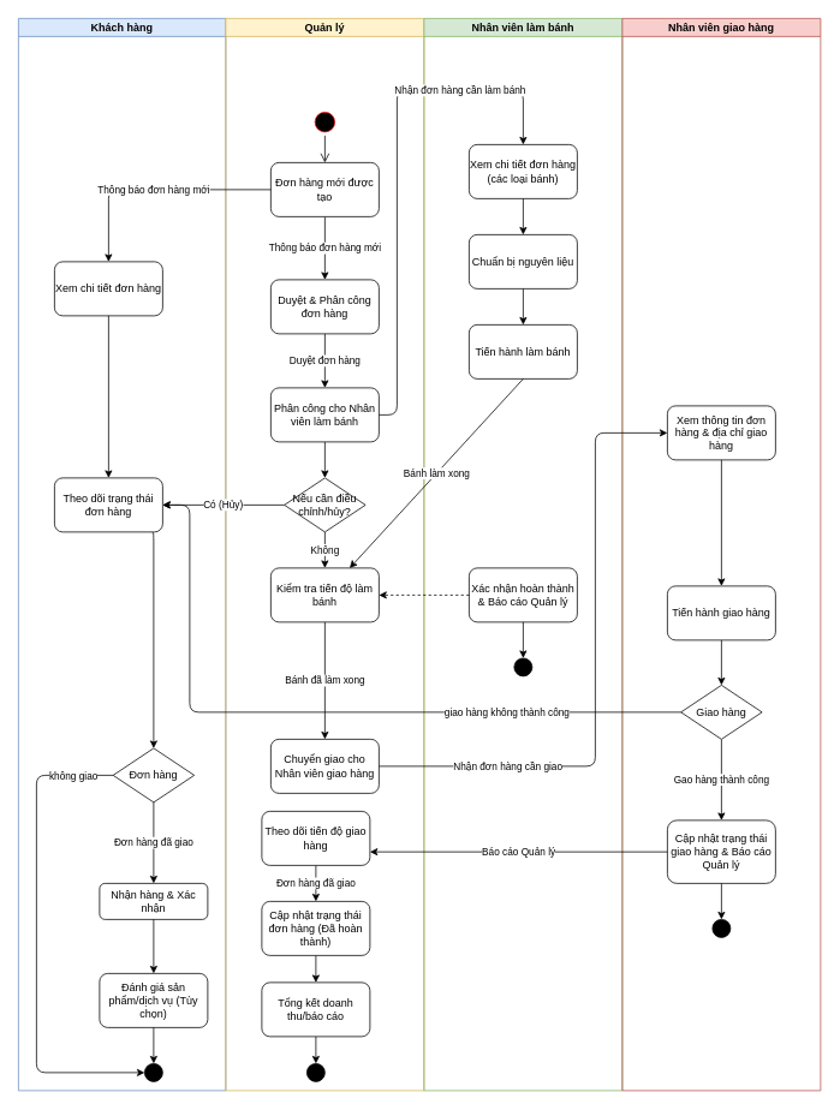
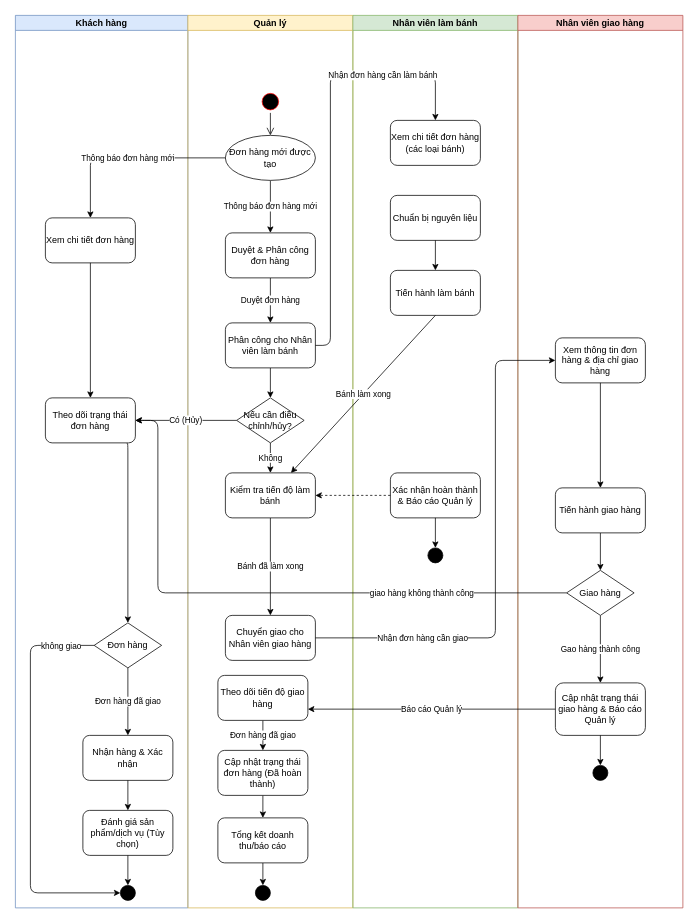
- <mxCell id="35" value="Đơn hàng mới được tạo" style="rounded=1;whiteSpace=wrap;html=1;" parent="16" vertex="1"><mxGeometry x="50" y="160" width="120" height="60" as="geometry" /></mxCell>
+ <mxCell id="35" value="Đơn hàng mới được tạo" style="ellipse;whiteSpace=wrap;html=1;" parent="16" vertex="1"><mxGeometry x="50" y="160" width="120" height="60" as="geometry" /></mxCell>
- <mxCell id="43" value="" style="endArrow=classic;html=1;exitX=0.5;exitY=1;entryX=0.5;entryY=0;" parent="37" source="38" target="39" edge="1"><mxGeometry width="50" height="50" relative="1" as="geometry"><mxPoint x="110" y="110" as="sourcePoint" /><mxPoint x="110" y="150" as="targetPoint" /></mxGeometry></mxCell>
- <mxCell id="6" value="Nhận hàng &amp; Xác nhận" style="rounded=1;whiteSpace=wrap;html=1;" parent="2" vertex="1"><mxGeometry x="90" y="960" width="120" height="40" as="geometry" /></mxCell>
+ <mxCell id="6" value="Nhận hàng &amp; Xác nhận" style="rounded=1;whiteSpace=wrap;html=1;" parent="2" vertex="1"><mxGeometry x="90" y="960" width="120" height="60" as="geometry" /></mxCell>
